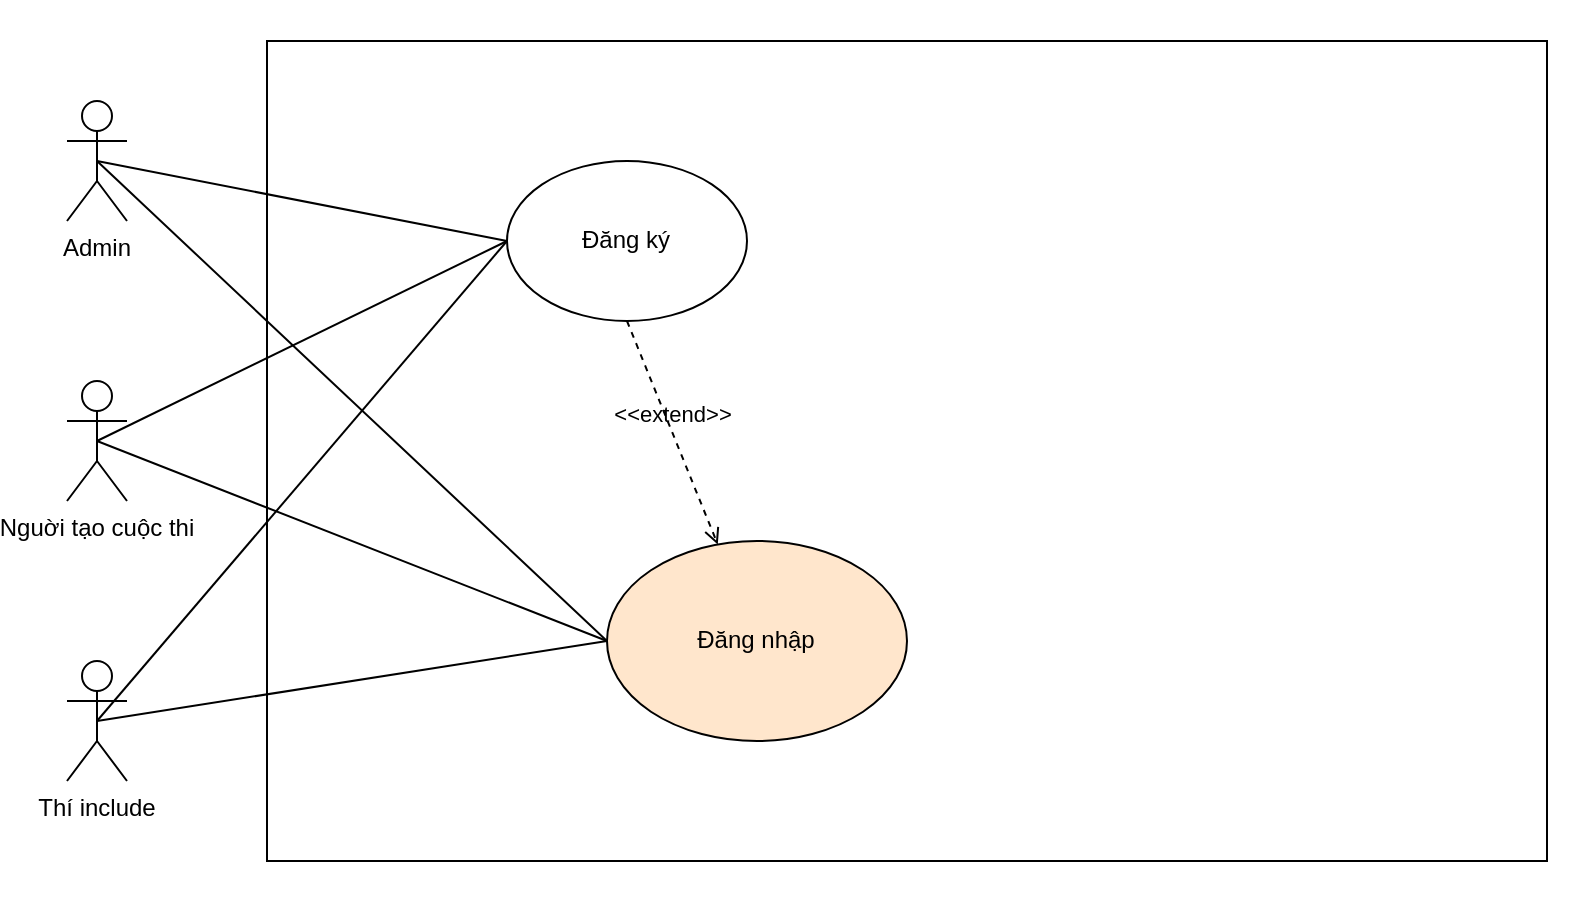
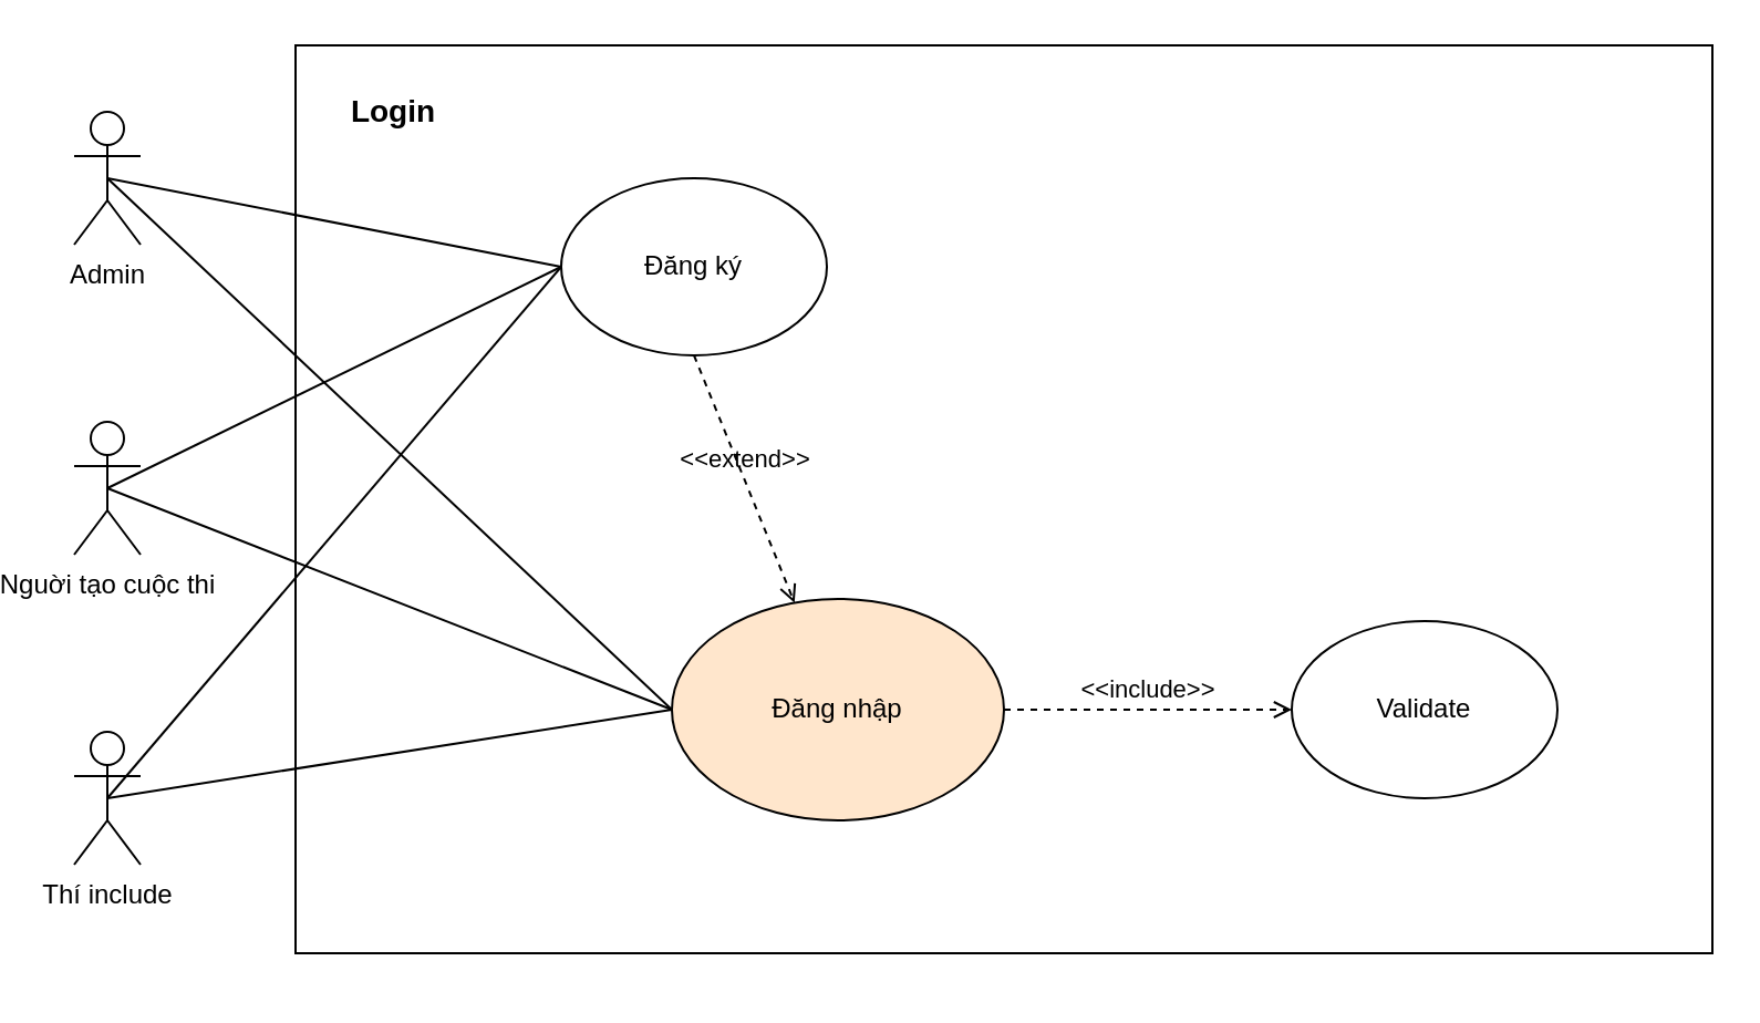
+ <mxCell id="4" value="Login" style="text;html=1;strokeColor=none;fillColor=none;align=center;verticalAlign=middle;whiteSpace=wrap;rounded=0;fontStyle=1;fontSize=14;" vertex="1" parent="2"><mxGeometry y="10" width="89.302" height="20" as="geometry" /></mxCell>
+ <mxCell id="9" value="&amp;lt;&amp;lt;include&amp;gt;&amp;gt;" style="html=1;verticalAlign=bottom;labelBackgroundColor=none;endArrow=open;endFill=0;dashed=1;exitX=1;exitY=0.5;exitDx=0;exitDy=0;entryX=0;entryY=0.5;entryDx=0;entryDy=0;" edge="1" parent="2" source="6" target="8"><mxGeometry x="10" y="50" width="160" as="geometry"><mxPoint x="210" y="250" as="sourcePoint" /><mxPoint x="370" y="250" as="targetPoint" /></mxGeometry></mxCell>
+ <mxCell id="8" value="Validate" style="ellipse;whiteSpace=wrap;html=1;" vertex="1" parent="2"><mxGeometry x="450" y="250" width="120" height="80" as="geometry" /></mxCell>
